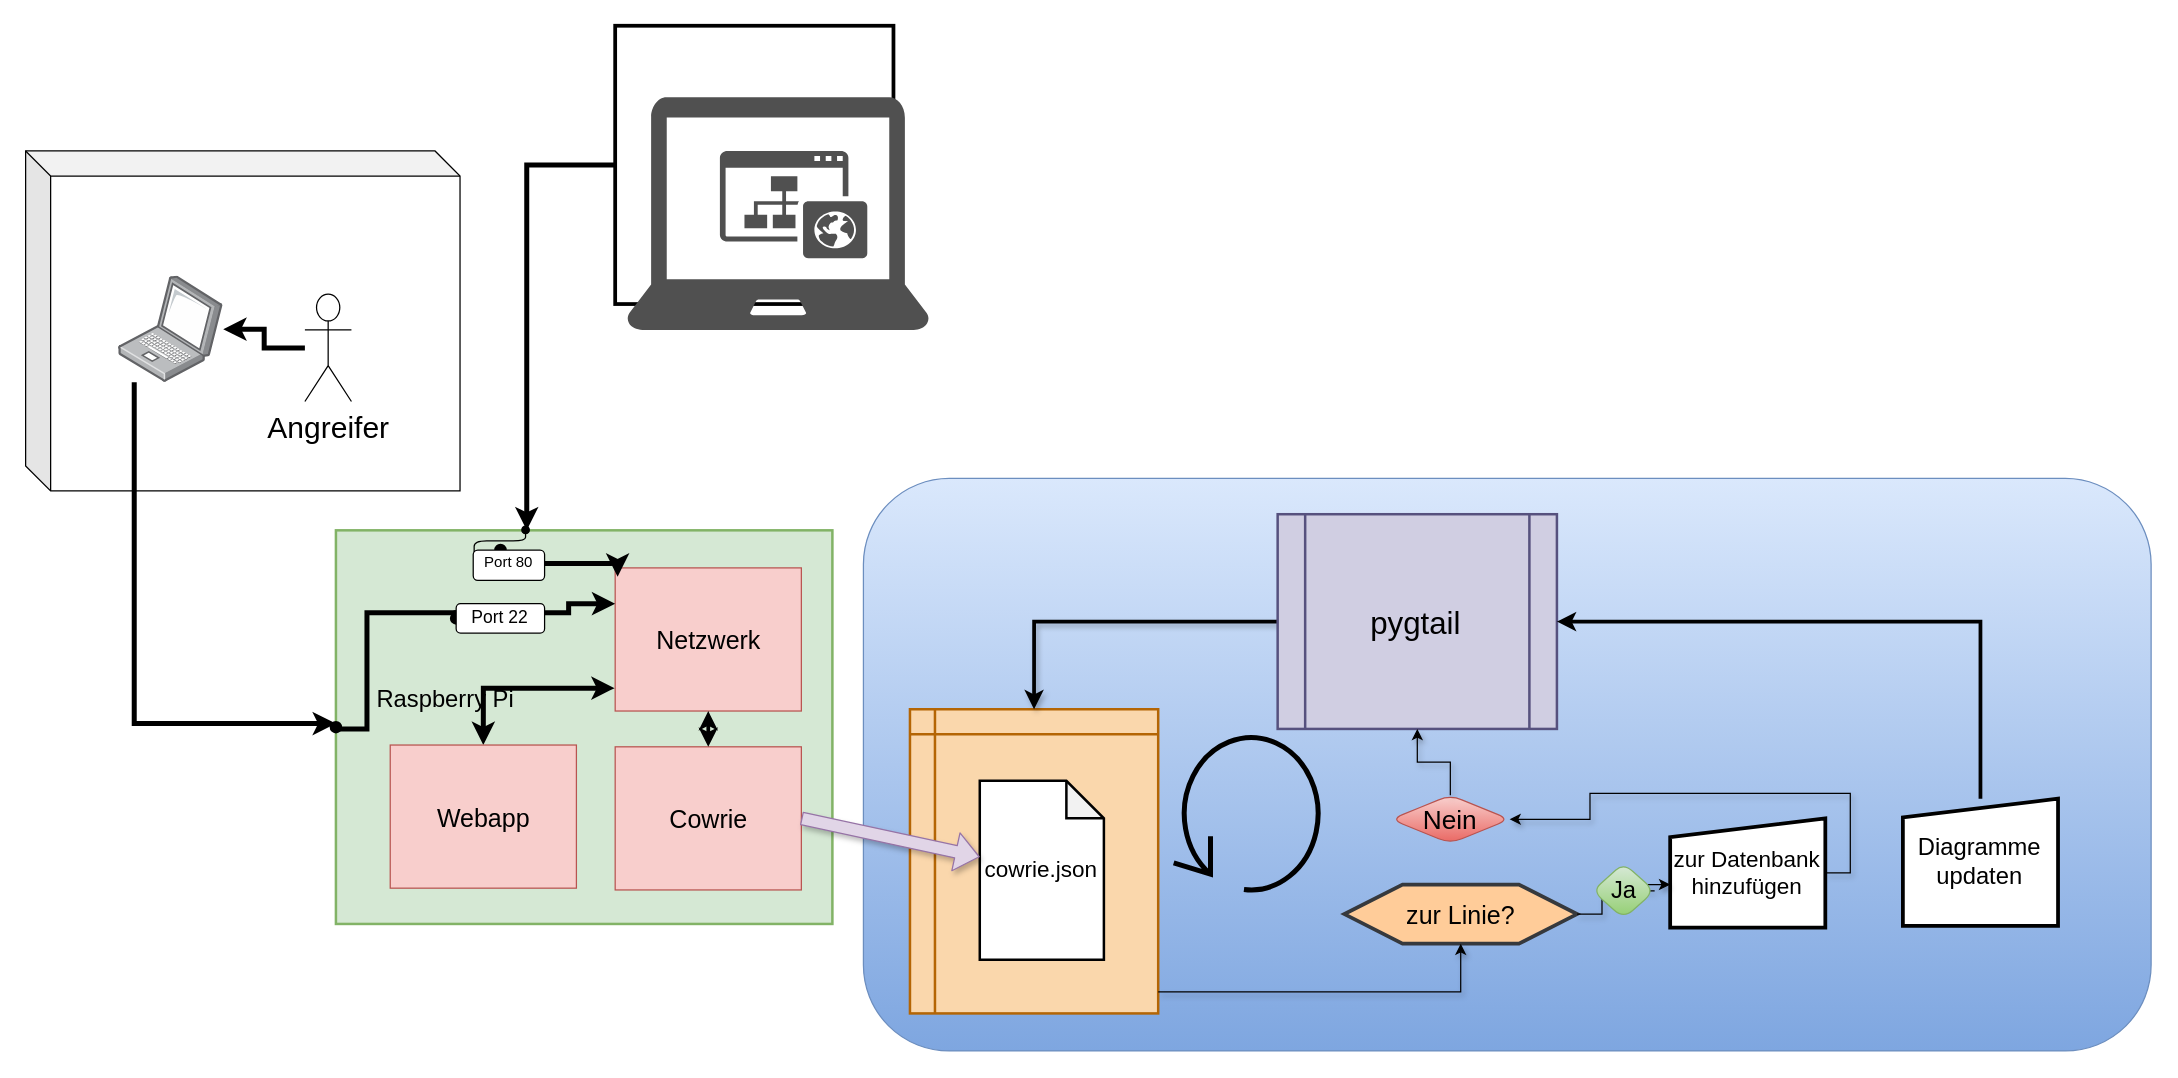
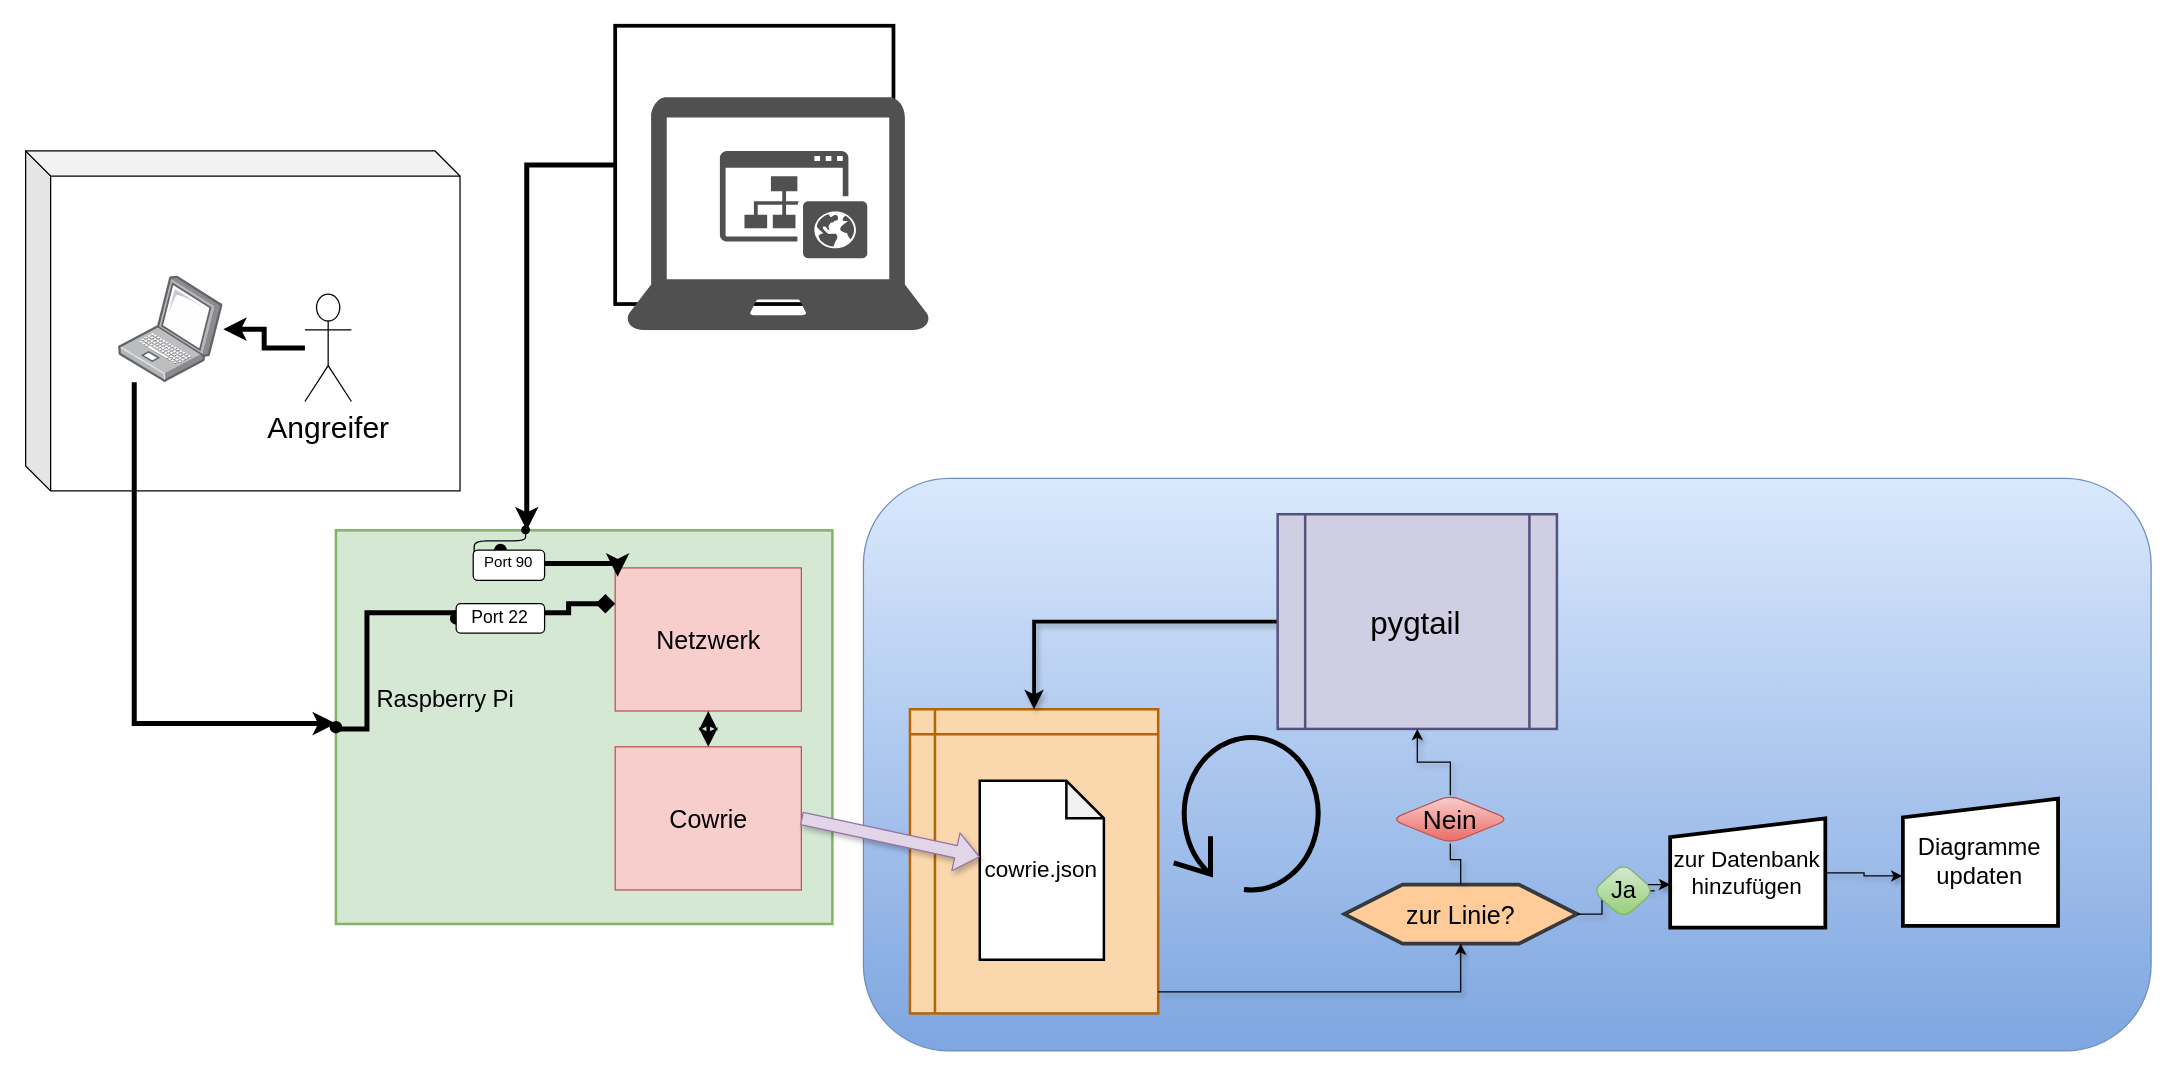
- <mxCell id="34" value="&lt;div style=&quot;text-align: justify&quot;&gt;&lt;font style=&quot;font-size: 12px&quot;&gt;Port 80&lt;/font&gt;&lt;/div&gt;" style="rounded=1;whiteSpace=wrap;html=1;strokeWidth=1;glass=0;spacingBottom=4;connectable=1;allowArrows=1;" vertex="1" parent="1"><mxGeometry x="377.993" y="439.302" width="57.08" height="24.328" as="geometry" /></mxCell>
+ <mxCell id="34" value="&lt;div style=&quot;text-align: justify&quot;&gt;&lt;font style=&quot;font-size: 12px&quot;&gt;Port 90&lt;/font&gt;&lt;/div&gt;" style="rounded=1;whiteSpace=wrap;html=1;strokeWidth=1;glass=0;spacingBottom=4;connectable=1;allowArrows=1;" vertex="1" parent="1"><mxGeometry x="377.993" y="439.302" width="57.08" height="24.328" as="geometry" /></mxCell>
- <mxCell id="32" style="edgeStyle=orthogonalEdgeStyle;rounded=0;orthogonalLoop=1;jettySize=auto;html=1;exitX=0;exitY=0.5;exitDx=0;exitDy=0;entryX=0;entryY=0.25;entryDx=0;entryDy=0;startArrow=oval;startFill=1;strokeWidth=4;" edge="1" source="41" target="8" parent="1"><mxGeometry relative="1" as="geometry"><Array as="points"><mxPoint x="454.307" y="489.389" /><mxPoint x="454.307" y="482.234" /></Array></mxGeometry></mxCell>
+ <mxCell id="32" style="edgeStyle=orthogonalEdgeStyle;rounded=0;orthogonalLoop=1;jettySize=auto;html=1;exitX=0;exitY=0.5;exitDx=0;exitDy=0;entryX=0;entryY=0.25;entryDx=0;entryDy=0;startArrow=oval;startFill=1;strokeWidth=4;endArrow=diamond;" edge="1" source="41" target="8" parent="1"><mxGeometry relative="1" as="geometry"><Array as="points"><mxPoint x="454.307" y="489.389" /><mxPoint x="454.307" y="482.234" /></Array></mxGeometry></mxCell>
- <mxCell id="25" style="edgeStyle=elbowEdgeStyle;rounded=0;orthogonalLoop=1;jettySize=auto;elbow=vertical;html=1;exitX=0.5;exitY=0;exitDx=0;exitDy=0;entryX=1;entryY=0.5;entryDx=0;entryDy=0;shadow=0;labelBackgroundColor=#97D077;startArrow=none;startFill=0;endArrow=classic;endFill=1;strokeWidth=3;" edge="1" source="26" target="20" parent="1"><mxGeometry relative="1" as="geometry"><Array as="points"><mxPoint x="1409.781" y="496.545" /></Array></mxGeometry></mxCell>
- <mxCell id="28" style="edgeStyle=orthogonalEdgeStyle;rounded=0;orthogonalLoop=1;jettySize=auto;html=1;exitX=0.5;exitY=0;exitDx=0;exitDy=0;entryX=-0.003;entryY=0.84;entryDx=0;entryDy=0;entryPerimeter=0;shadow=0;labelBackgroundColor=#97D077;strokeWidth=4;startArrow=classic;startFill=1;" edge="1" source="29" target="8" parent="1"><mxGeometry relative="1" as="geometry" /></mxCell>
- <mxCell id="27" style="edgeStyle=orthogonalEdgeStyle;rounded=0;orthogonalLoop=1;jettySize=auto;html=1;exitX=1;exitY=0.5;exitDx=0;exitDy=0;shadow=1;labelBackgroundColor=#97D077;strokeWidth=1;" edge="1" source="24" target="36" parent="1"><mxGeometry relative="1" as="geometry" /></mxCell>
+ <mxCell id="27" style="edgeStyle=orthogonalEdgeStyle;rounded=0;orthogonalLoop=1;jettySize=auto;html=1;exitX=1;exitY=0.5;exitDx=0;exitDy=0;entryX=-0.004;entryY=0.608;entryDx=0;entryDy=0;shadow=1;labelBackgroundColor=#97D077;strokeWidth=1;entryPerimeter=0;" edge="1" source="24" target="26" parent="1"><mxGeometry relative="1" as="geometry" /></mxCell>
- <mxCell id="29" value="&lt;font style=&quot;font-size: 20px&quot;&gt;Webapp&lt;/font&gt;" style="rounded=0;whiteSpace=wrap;html=1;fillColor=#f8cecc;strokeColor=#b85450;" vertex="1" parent="1"><mxGeometry x="311.606" y="595.288" width="148.905" height="114.485" as="geometry" /></mxCell>
+ <mxCell id="38" style="edgeStyle=orthogonalEdgeStyle;rounded=0;orthogonalLoop=1;jettySize=auto;html=1;shadow=1;labelBackgroundColor=#97D077;entryX=0.5;entryY=1;entryDx=0;entryDy=0;endArrow=none;endFill=0;" edge="1" source="22" target="36" parent="1"><mxGeometry relative="1" as="geometry"><mxPoint x="1167.81" y="706.911" as="sourcePoint" /><mxPoint x="1133.066" y="582.408" as="targetPoint" /></mxGeometry></mxCell>
